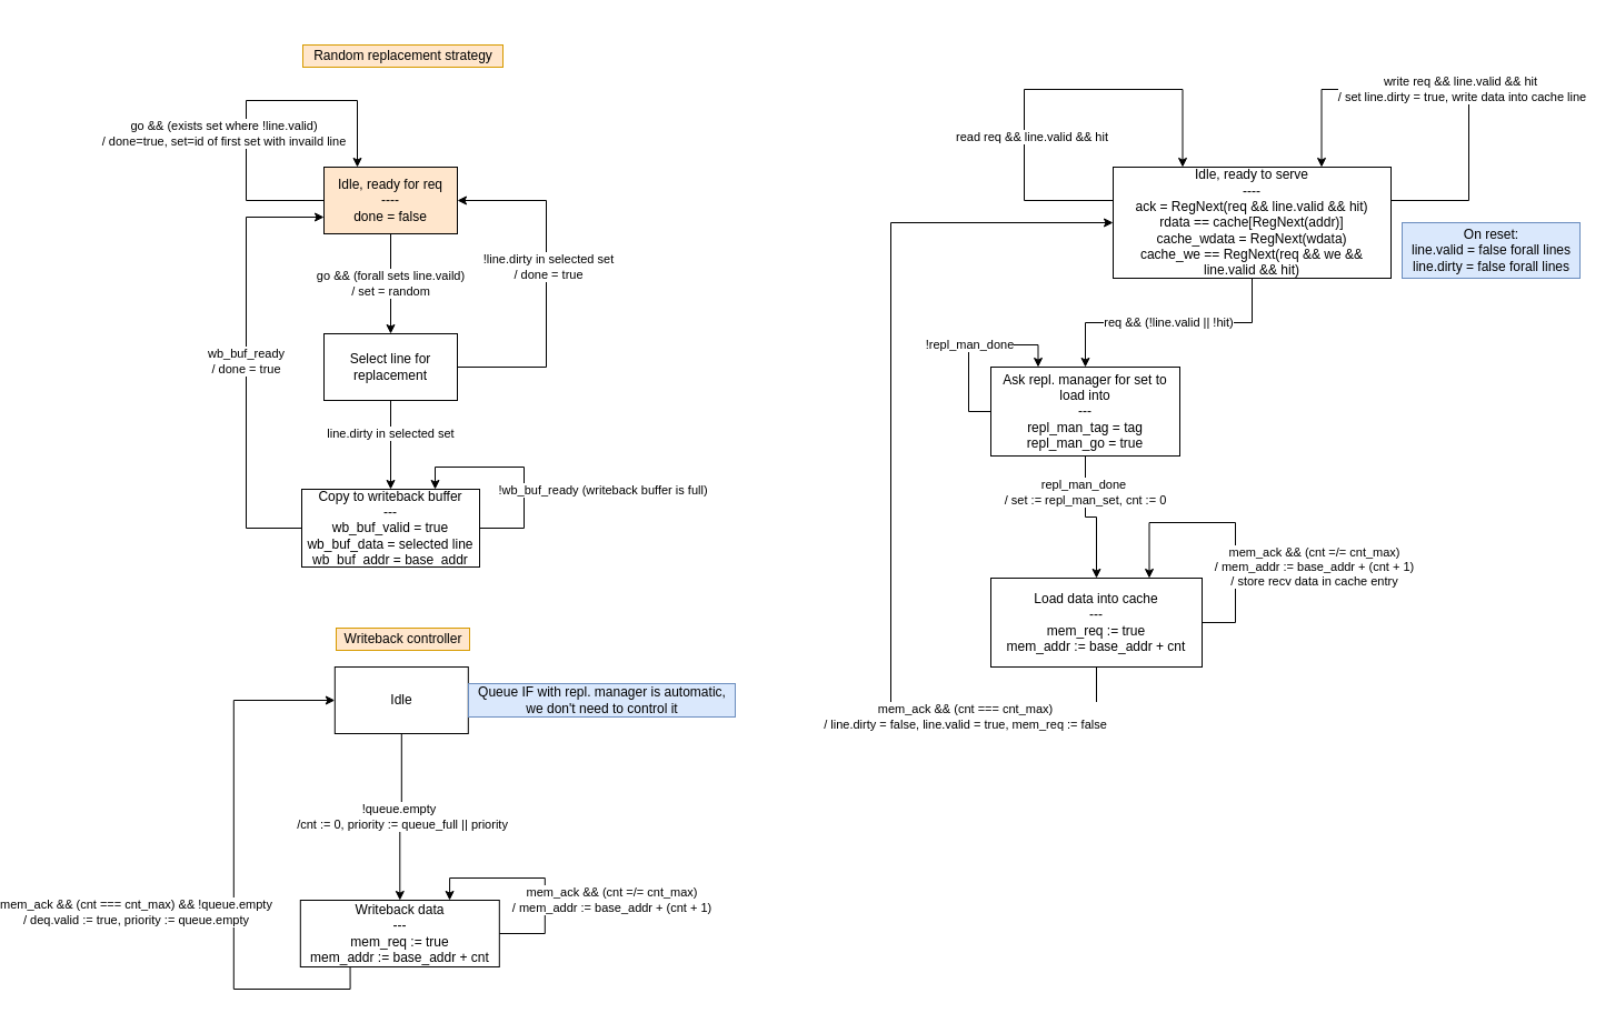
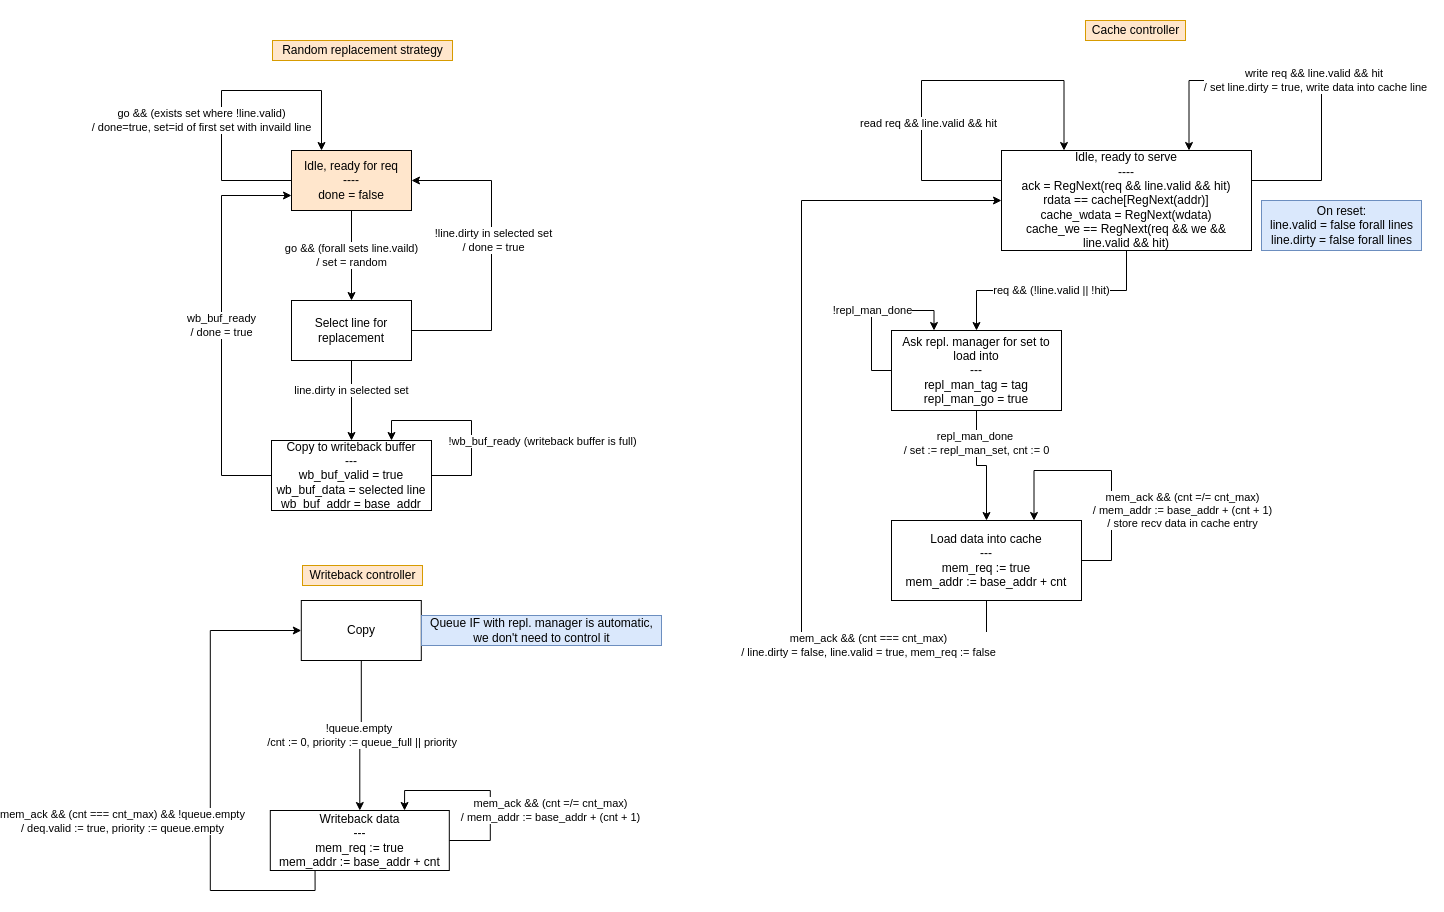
+ <mxCell id="28" value="Cache controller" style="text;html=1;align=center;verticalAlign=middle;resizable=0;points=[];autosize=1;fillColor=#ffe6cc;strokeColor=#d79b00;" vertex="1" parent="1"><mxGeometry x="896" y="20" width="100" height="20" as="geometry" /></mxCell>
- <mxCell id="31" value="Idle" style="rounded=0;whiteSpace=wrap;html=1;" vertex="1" parent="1"><mxGeometry x="111.8" y="600" width="120" height="60" as="geometry" /></mxCell>
+ <mxCell id="31" value="Copy" style="rounded=0;whiteSpace=wrap;html=1;" vertex="1" parent="1"><mxGeometry x="111.8" y="600" width="120" height="60" as="geometry" /></mxCell>
